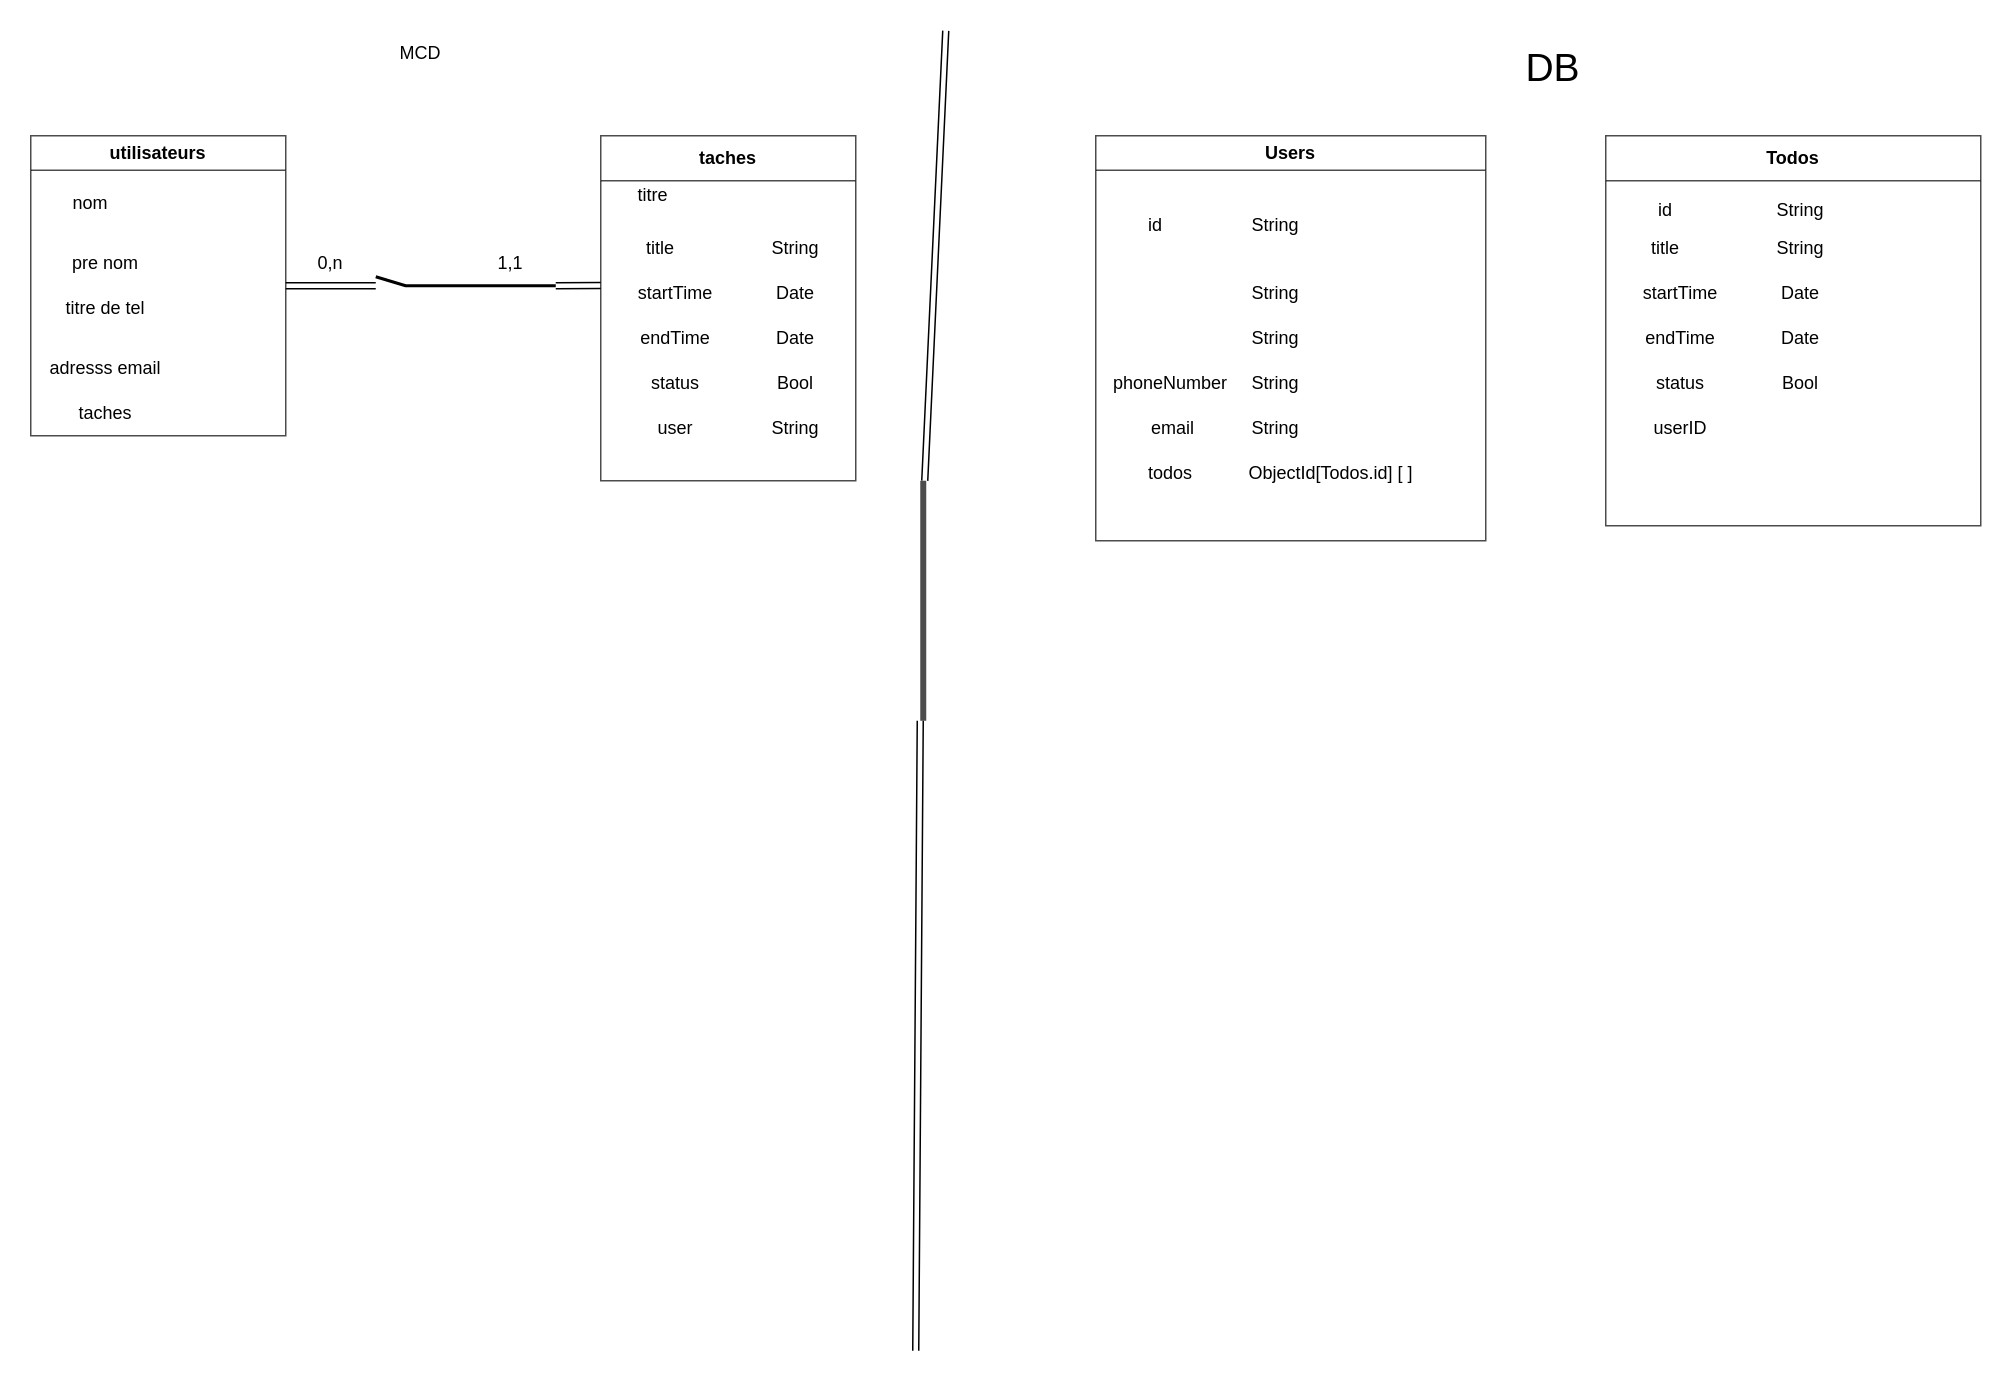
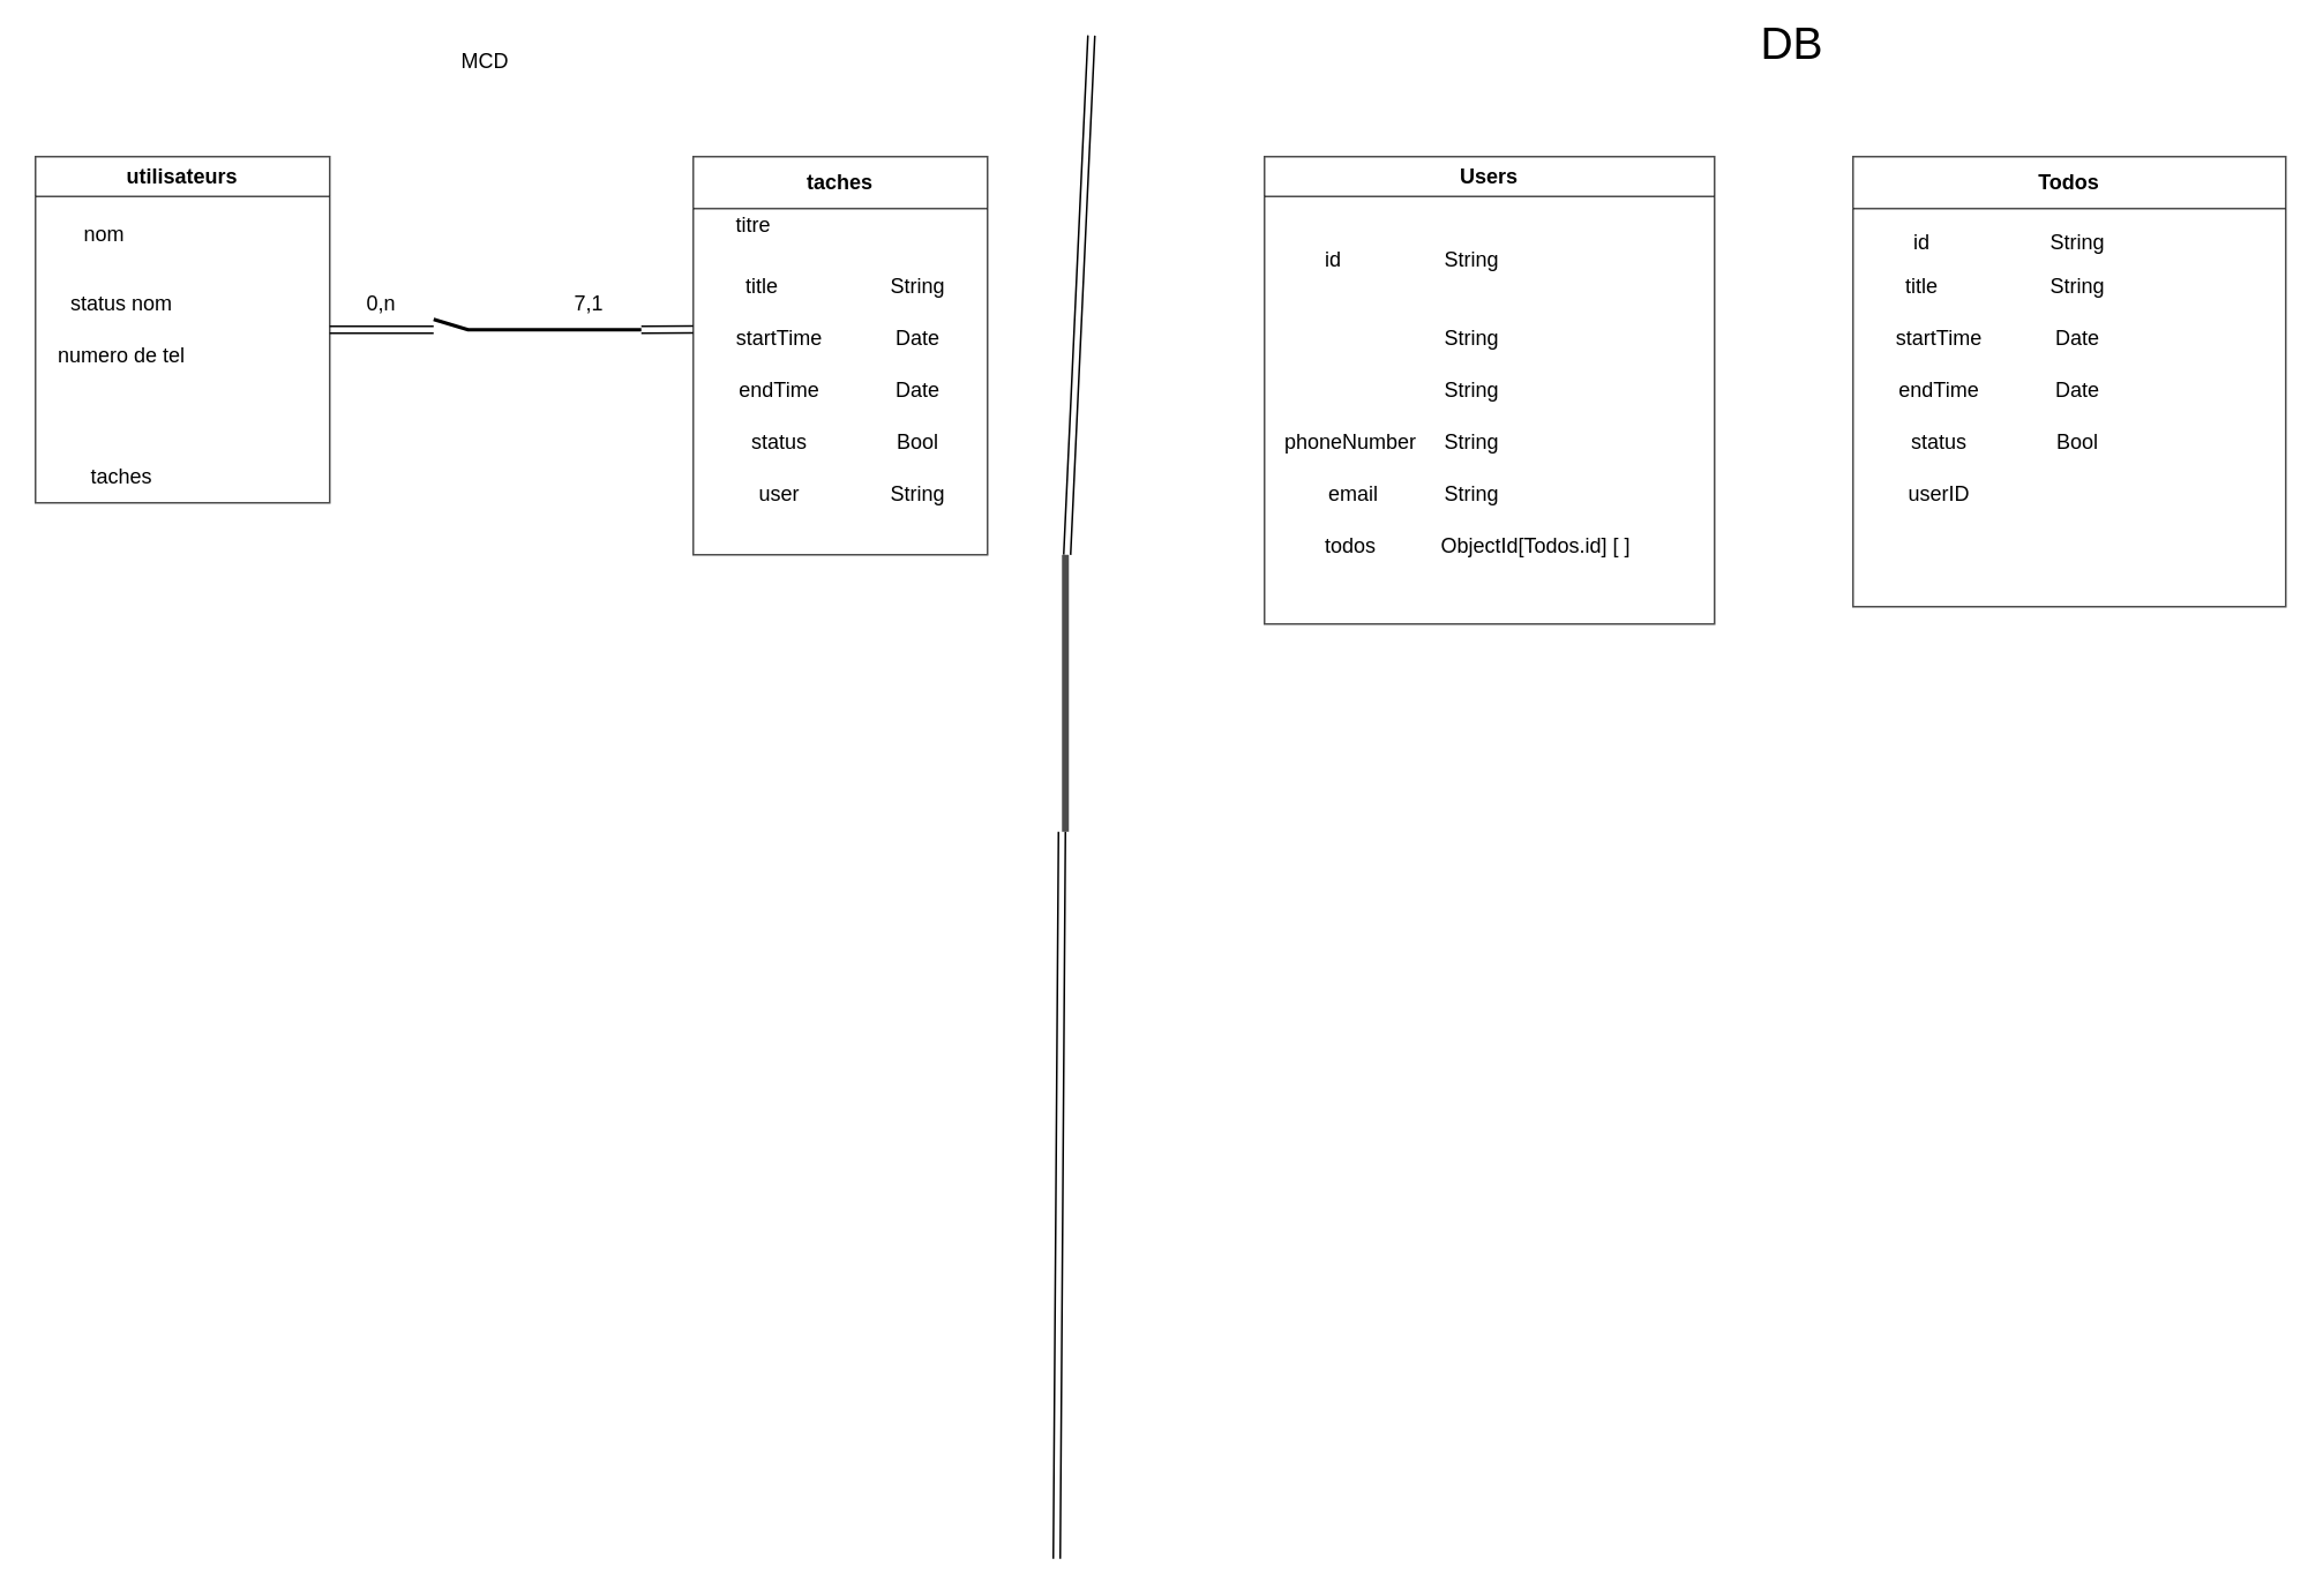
- <mxCell id="41" value="&lt;font style=&quot;font-size: 26px;&quot;&gt;DB&lt;/font&gt;" style="text;html=1;strokeColor=none;fillColor=none;align=center;verticalAlign=middle;whiteSpace=wrap;rounded=0;opacity=70;strokeWidth=4;perimeterSpacing=3;" vertex="1" parent="1"><mxGeometry x="980" y="30" width="110" height="30" as="geometry" /></mxCell>
+ <mxCell id="41" value="&lt;font style=&quot;font-size: 26px;&quot;&gt;DB&lt;/font&gt;" style="text;html=1;strokeColor=none;fillColor=none;align=center;verticalAlign=middle;whiteSpace=wrap;rounded=0;opacity=70;strokeWidth=4;perimeterSpacing=3;" vertex="1" parent="1"><mxGeometry x="980" y="10" width="110" height="30" as="geometry" /></mxCell>
- <mxCell id="17" value="pre nom" style="text;html=1;strokeColor=none;fillColor=none;align=center;verticalAlign=middle;whiteSpace=wrap;rounded=0;opacity=70;" vertex="1" parent="15"><mxGeometry x="10" y="70" width="80" height="30" as="geometry" /></mxCell>
+ <mxCell id="17" value="status nom" style="text;html=1;strokeColor=none;fillColor=none;align=center;verticalAlign=middle;whiteSpace=wrap;rounded=0;opacity=70;" vertex="1" parent="15"><mxGeometry x="10" y="70" width="80" height="30" as="geometry" /></mxCell>
- <mxCell id="25" value="1,1" style="text;html=1;strokeColor=none;fillColor=none;align=center;verticalAlign=middle;whiteSpace=wrap;rounded=0;opacity=70;" vertex="1" parent="1"><mxGeometry x="310" y="160" width="60" height="30" as="geometry" /></mxCell>
+ <mxCell id="25" value="7,1" style="text;html=1;strokeColor=none;fillColor=none;align=center;verticalAlign=middle;whiteSpace=wrap;rounded=0;opacity=70;" vertex="1" parent="1"><mxGeometry x="310" y="160" width="60" height="30" as="geometry" /></mxCell>
- <mxCell id="19" value="titre de tel" style="text;html=1;strokeColor=none;fillColor=none;align=center;verticalAlign=middle;whiteSpace=wrap;rounded=0;opacity=70;" vertex="1" parent="15"><mxGeometry x="10" y="100" width="80" height="30" as="geometry" /></mxCell>
+ <mxCell id="19" value="numero de tel" style="text;html=1;strokeColor=none;fillColor=none;align=center;verticalAlign=middle;whiteSpace=wrap;rounded=0;opacity=70;" vertex="1" parent="15"><mxGeometry x="10" y="100" width="80" height="30" as="geometry" /></mxCell>
- <mxCell id="18" value="adresss email" style="text;html=1;strokeColor=none;fillColor=none;align=center;verticalAlign=middle;whiteSpace=wrap;rounded=0;opacity=70;" vertex="1" parent="15"><mxGeometry x="10" y="140" width="80" height="30" as="geometry" /></mxCell>
